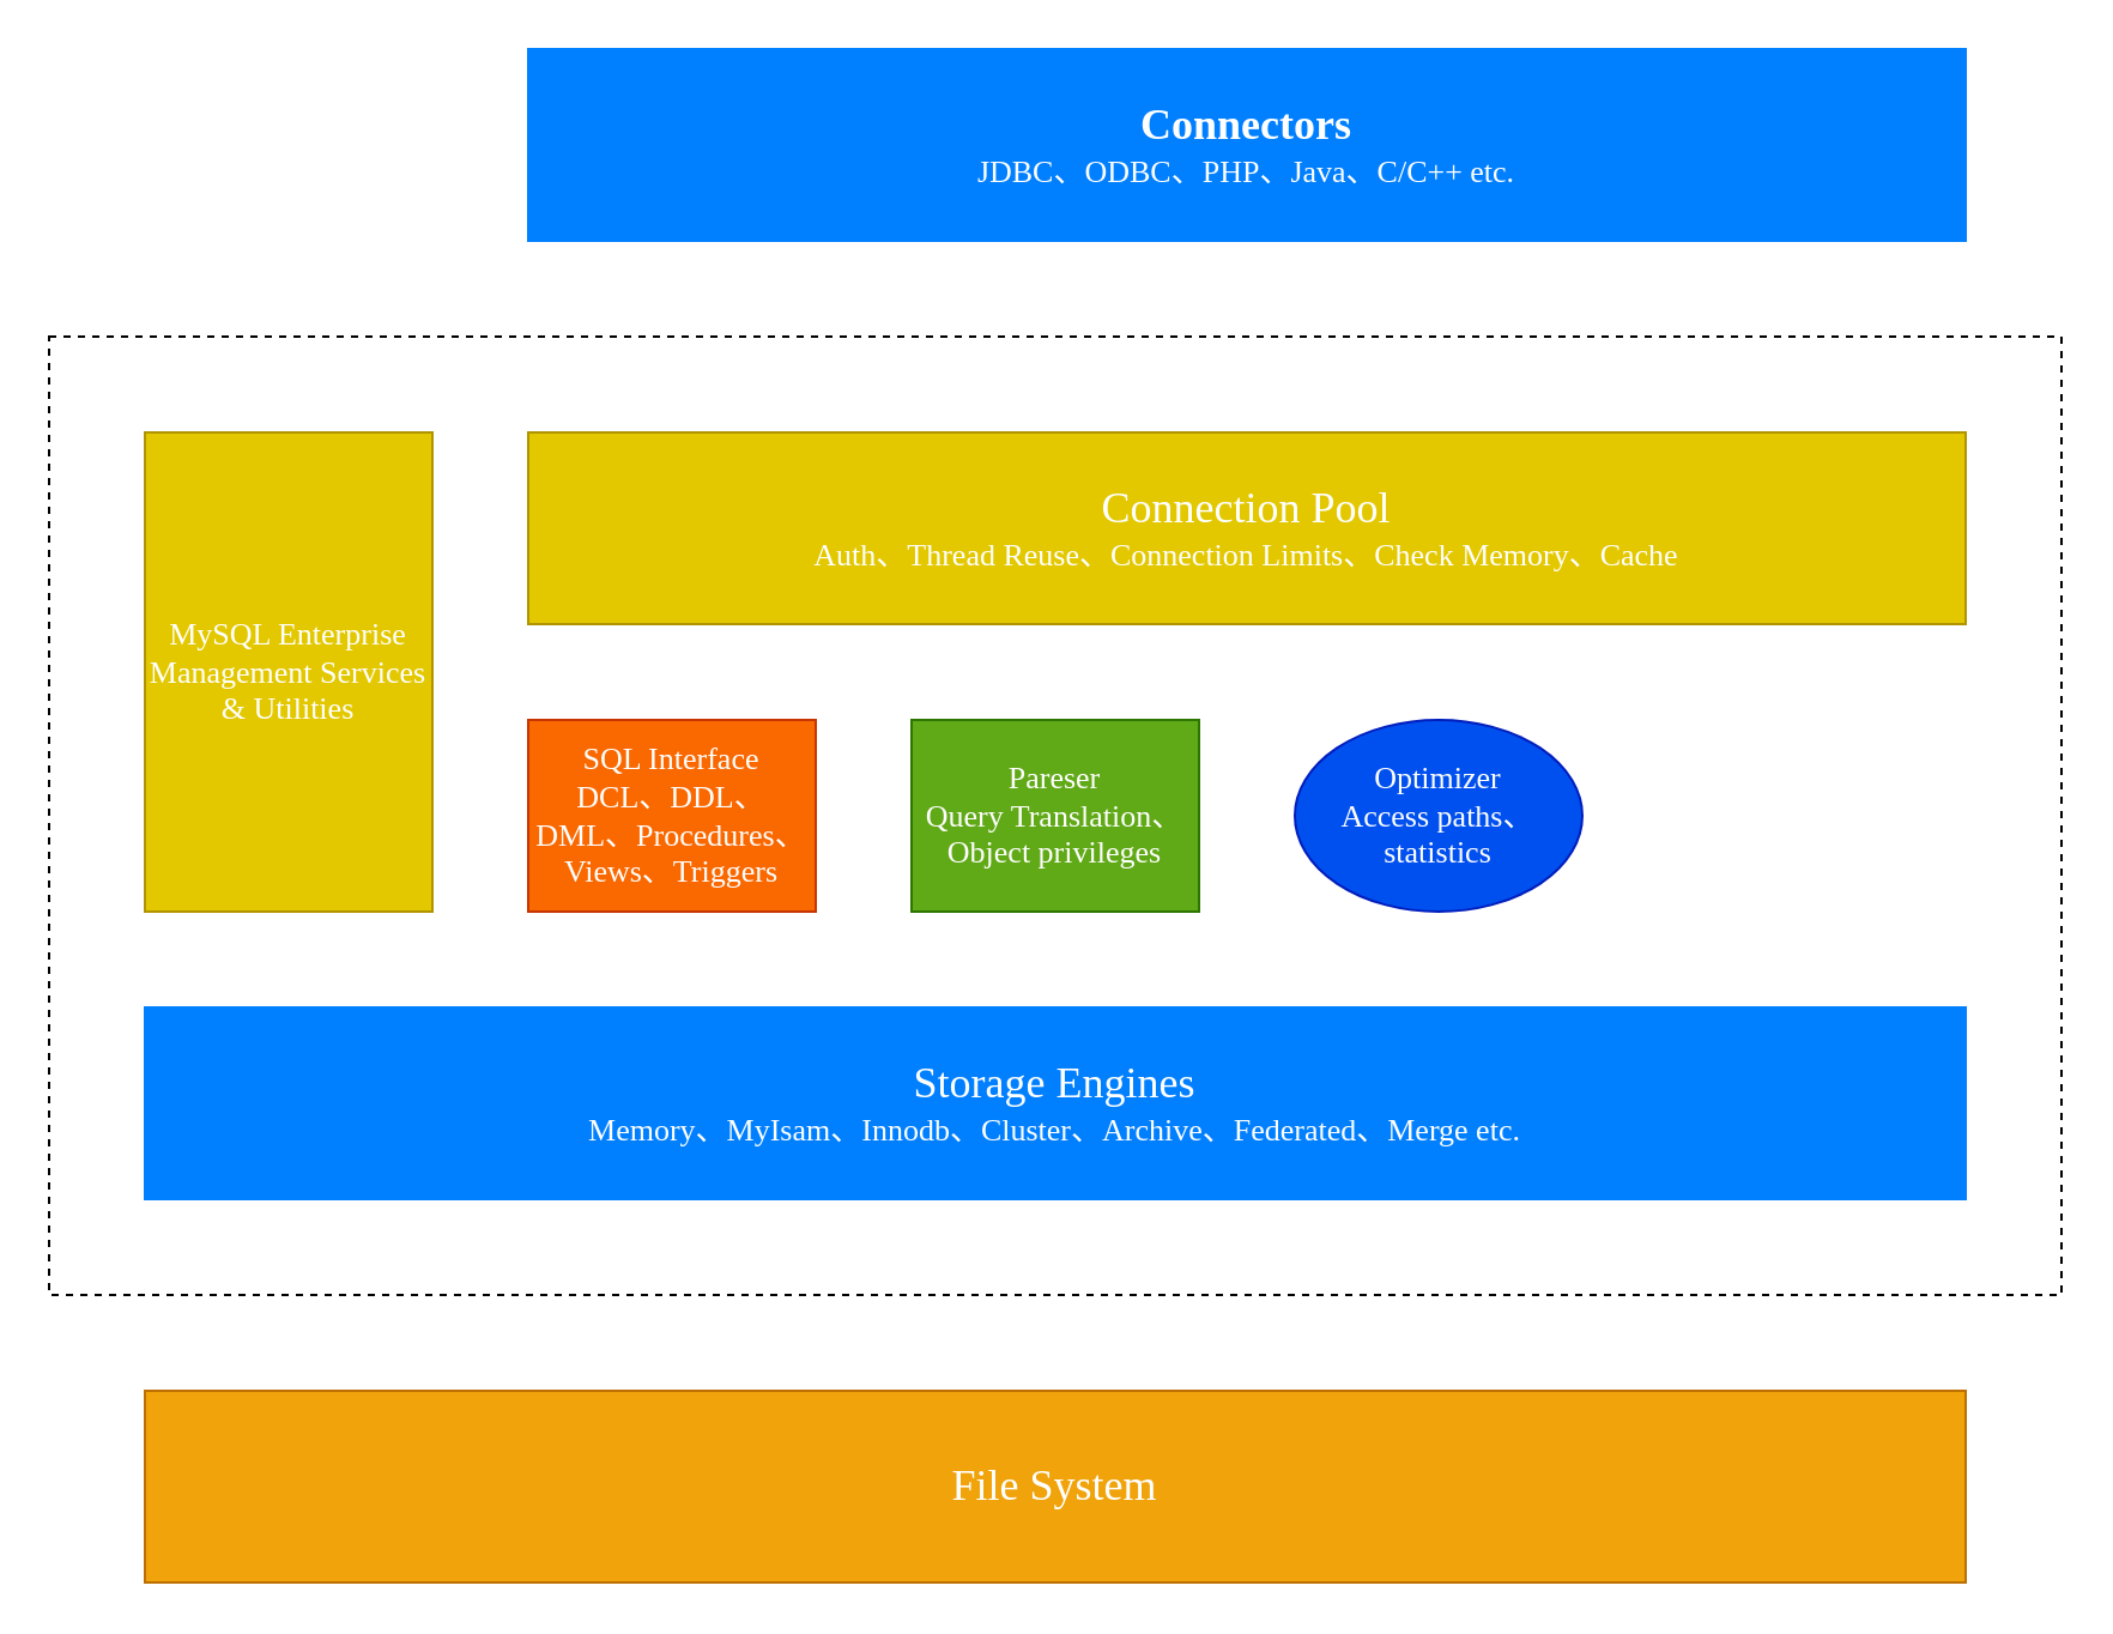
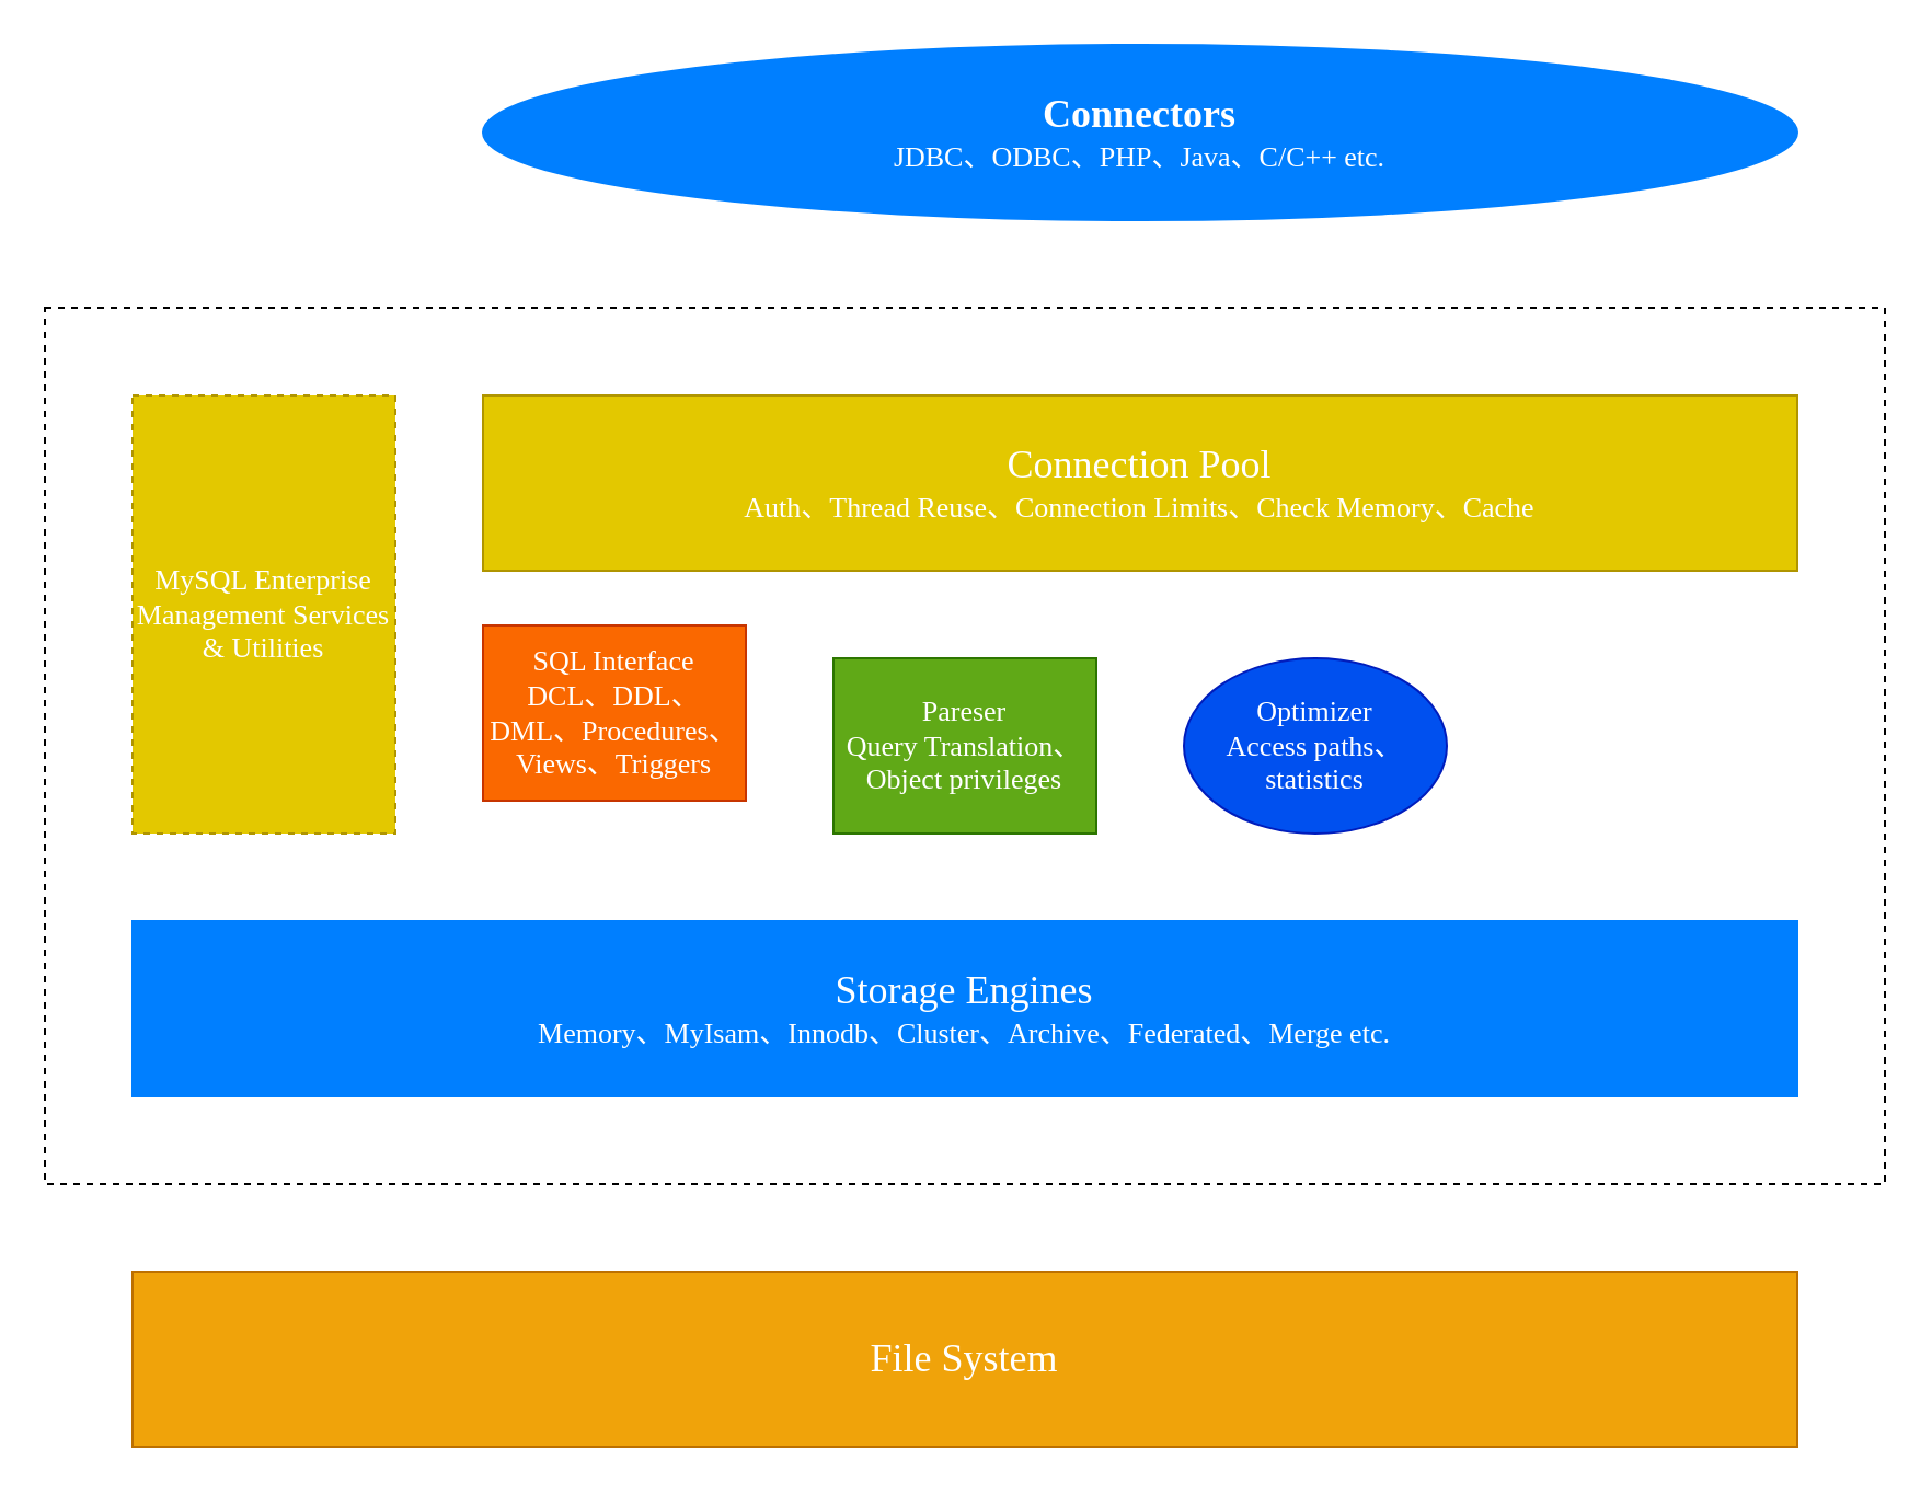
- <mxCell id="2" value="&lt;b&gt;&lt;font style=&quot;font-size: 18px&quot;&gt;Connectors&lt;/font&gt;&lt;/b&gt;&lt;br style=&quot;font-size: 13px&quot;&gt;JDBC、ODBC、PHP、Java、C/C++ etc." style="rounded=0;whiteSpace=wrap;html=1;fontFamily=Comic Sans MS;labelBackgroundColor=none;fillColor=#007FFF;fontColor=#FFFFFF;fontStyle=0;fontSize=13;spacingTop=2;spacingBottom=2;spacing=2;strokeColor=#007FFF;" vertex="1" parent="1"><mxGeometry x="220" y="20" width="600" height="80" as="geometry" /></mxCell>
+ <mxCell id="2" value="&lt;b&gt;&lt;font style=&quot;font-size: 18px&quot;&gt;Connectors&lt;/font&gt;&lt;/b&gt;&lt;br style=&quot;font-size: 13px&quot;&gt;JDBC、ODBC、PHP、Java、C/C++ etc." style="ellipse;whiteSpace=wrap;html=1;fontFamily=Comic Sans MS;labelBackgroundColor=none;fillColor=#007FFF;fontColor=#FFFFFF;fontStyle=0;fontSize=13;spacingTop=2;spacingBottom=2;spacing=2;strokeColor=#007FFF;" vertex="1" parent="1"><mxGeometry x="220" y="20" width="600" height="80" as="geometry" /></mxCell>
- <mxCell id="5" value="MySQL Enterprise Management Services &amp;amp; Utilities" style="rounded=0;whiteSpace=wrap;html=1;fillColor=#e3c800;fontFamily=Comic Sans MS;fontStyle=0;fontSize=13;spacingTop=2;spacingBottom=2;spacing=2;strokeColor=#B09500;fontColor=#ffffff;" vertex="1" parent="1"><mxGeometry x="60" y="180" width="120" height="200" as="geometry" /></mxCell>
+ <mxCell id="5" value="MySQL Enterprise Management Services &amp;amp; Utilities" style="rounded=0;whiteSpace=wrap;html=1;fillColor=#e3c800;fontFamily=Comic Sans MS;fontStyle=0;fontSize=13;spacingTop=2;spacingBottom=2;spacing=2;strokeColor=#B09500;fontColor=#ffffff;dashed=1;" vertex="1" parent="1"><mxGeometry x="60" y="180" width="120" height="200" as="geometry" /></mxCell>
- <mxCell id="6" value="SQL Interface&lt;br style=&quot;font-size: 13px;&quot;&gt;DCL、DDL、DML、Procedures、Views、Triggers" style="rounded=0;whiteSpace=wrap;html=1;fillColor=#fa6800;fontFamily=Comic Sans MS;fontStyle=0;fontSize=13;spacingTop=2;spacingBottom=2;spacing=2;strokeColor=#C73500;fontColor=#ffffff;" vertex="1" parent="1"><mxGeometry x="220" y="300" width="120" height="80" as="geometry" /></mxCell>
+ <mxCell id="6" value="SQL Interface&lt;br style=&quot;font-size: 13px;&quot;&gt;DCL、DDL、DML、Procedures、Views、Triggers" style="rounded=0;whiteSpace=wrap;html=1;fillColor=#fa6800;fontFamily=Comic Sans MS;fontStyle=0;fontSize=13;spacingTop=2;spacingBottom=2;spacing=2;strokeColor=#C73500;fontColor=#ffffff;" vertex="1" parent="1"><mxGeometry x="220" y="285" width="120" height="80" as="geometry" /></mxCell>
